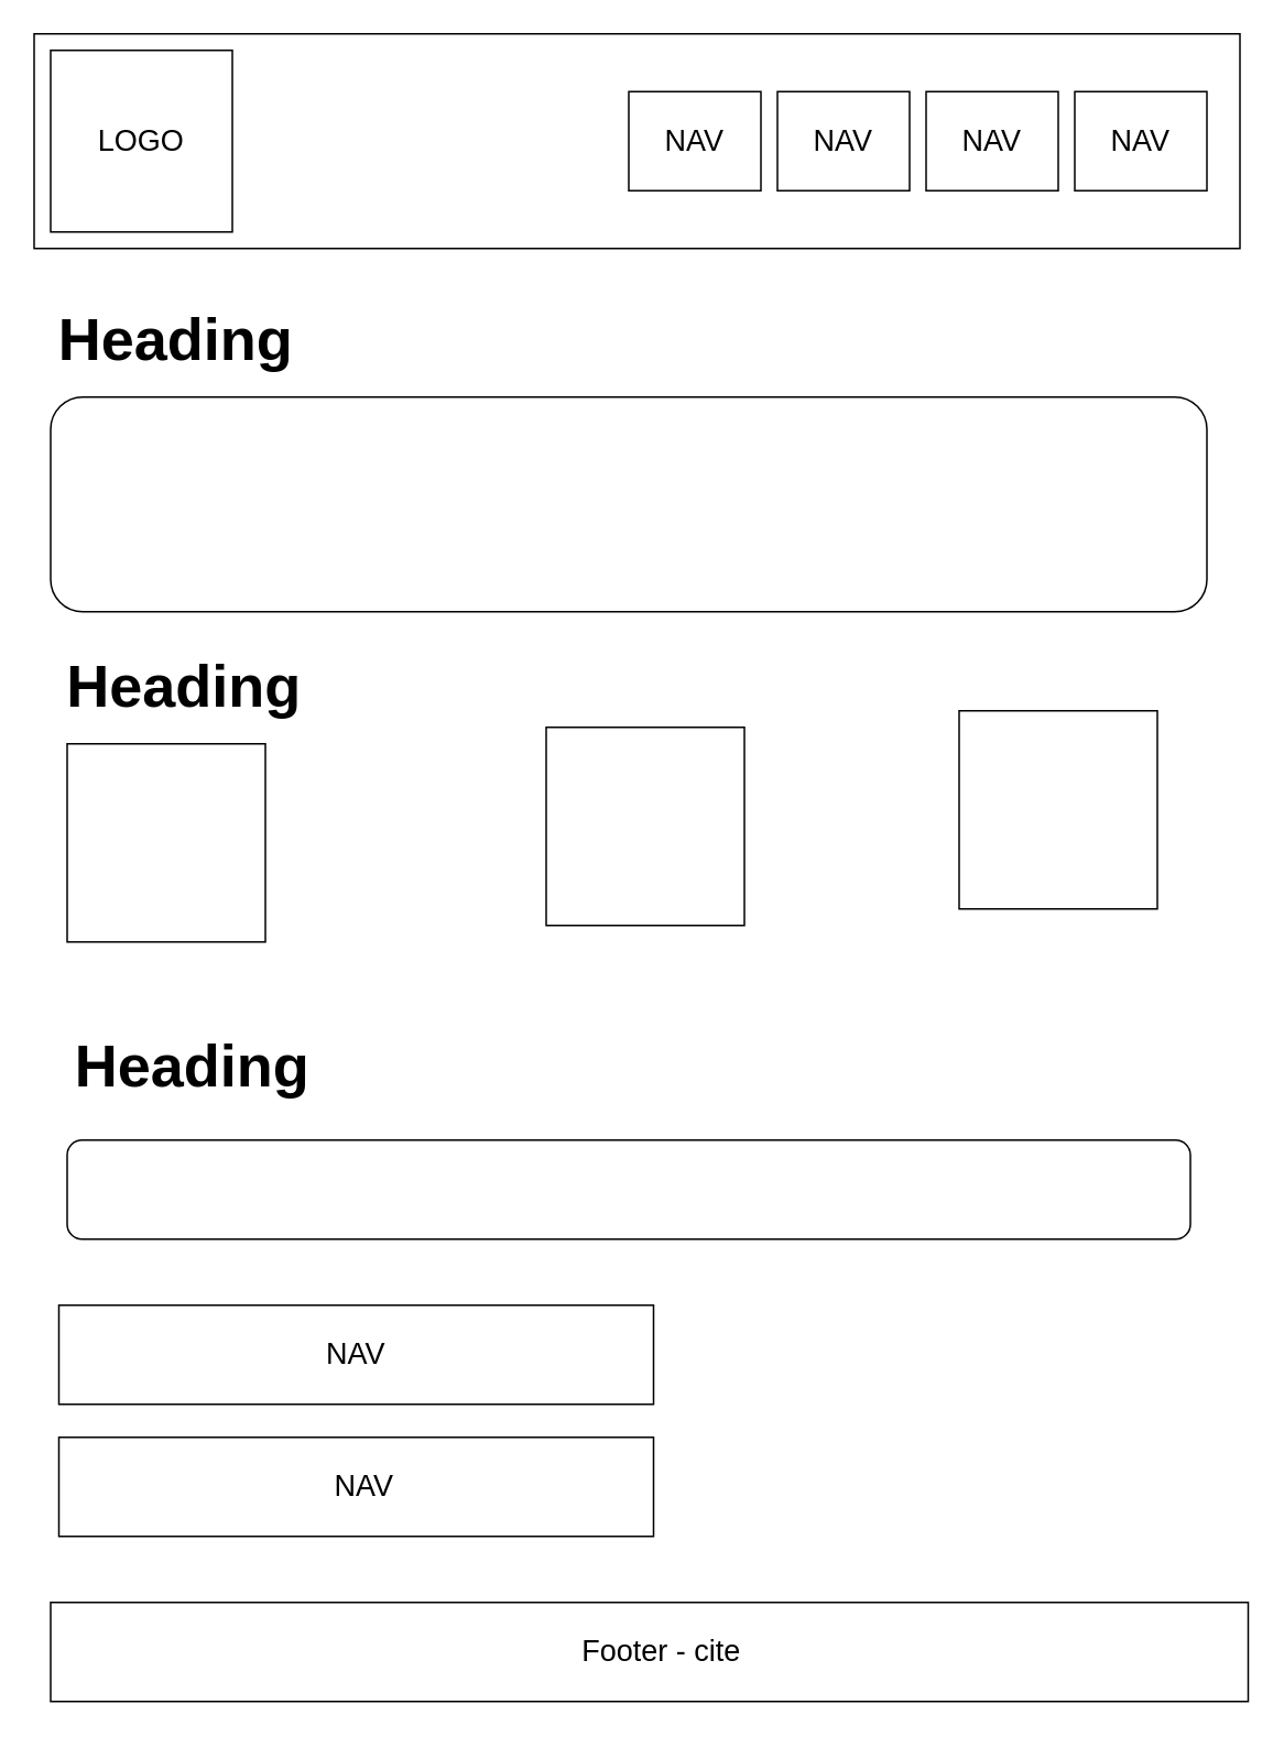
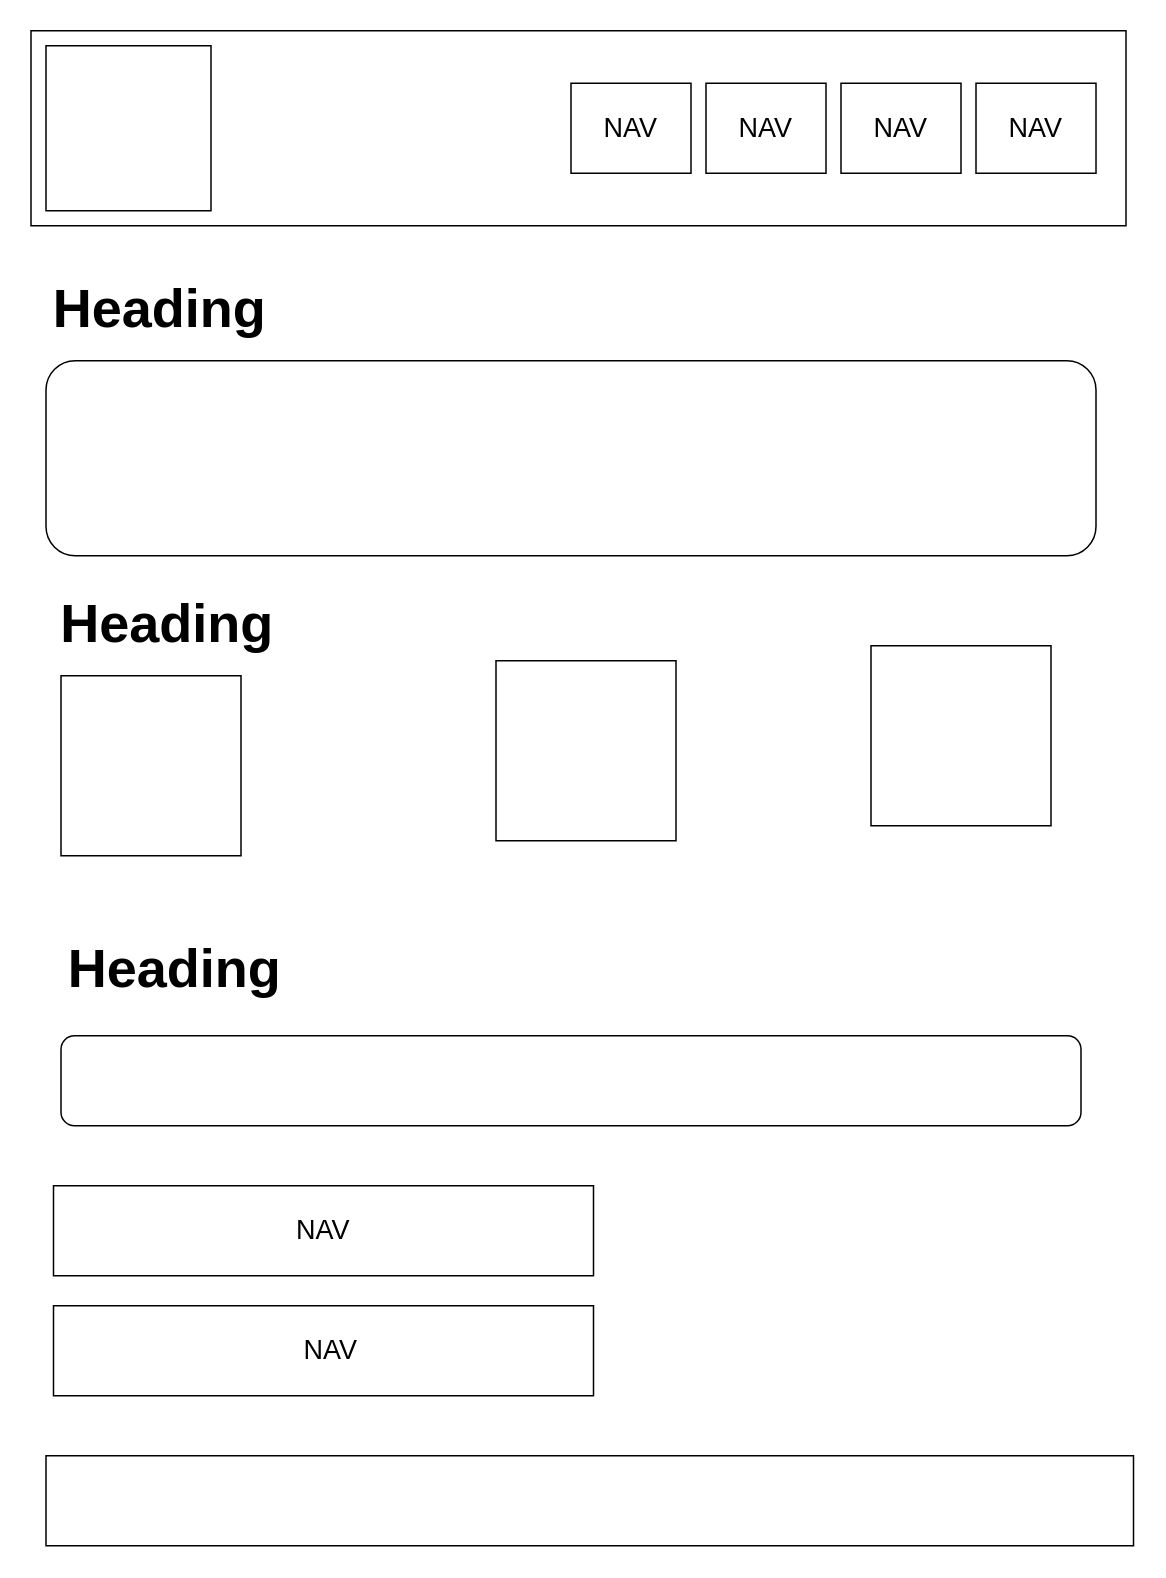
- <mxCell id="4" value="LOGO" style="text;html=1;strokeColor=none;fillColor=none;align=center;verticalAlign=middle;whiteSpace=wrap;rounded=0;fontSize=18;" vertex="1" parent="1"><mxGeometry x="50" y="50" width="70" height="70" as="geometry" /></mxCell>
- <mxCell id="26" value="Footer - cite" style="text;html=1;strokeColor=none;fillColor=none;align=center;verticalAlign=middle;whiteSpace=wrap;rounded=0;fontSize=18;" vertex="1" parent="1"><mxGeometry x="350" y="990" width="100" height="20" as="geometry" /></mxCell>
